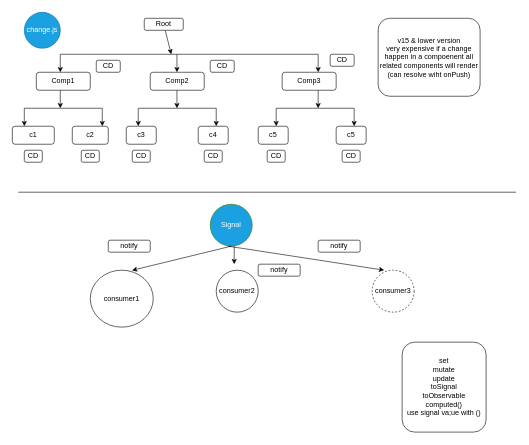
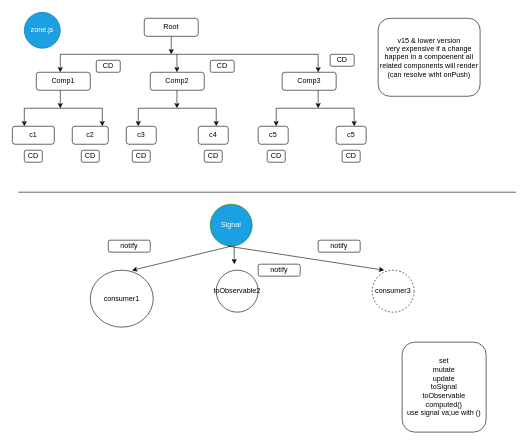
- <mxCell id="3" value="Root" style="rounded=1;whiteSpace=wrap;html=1;" vertex="1" parent="1"><mxGeometry x="240" y="30" width="65" height="20" as="geometry" /></mxCell>
+ <mxCell id="3" value="Root" style="rounded=1;whiteSpace=wrap;html=1;" vertex="1" parent="1"><mxGeometry x="240" y="30" width="90" height="30" as="geometry" /></mxCell>
- <mxCell id="29" value="change.js" style="ellipse;whiteSpace=wrap;html=1;aspect=fixed;fillColor=#1ba1e2;fontColor=#ffffff;strokeColor=#006EAF;" vertex="1" parent="1"><mxGeometry x="40" y="20" width="60" height="60" as="geometry" /></mxCell>
+ <mxCell id="29" value="zone.js" style="ellipse;whiteSpace=wrap;html=1;aspect=fixed;fillColor=#1ba1e2;fontColor=#ffffff;strokeColor=#006EAF;" vertex="1" parent="1"><mxGeometry x="40" y="20" width="60" height="60" as="geometry" /></mxCell>
- <mxCell id="43" value="consumer2" style="ellipse;whiteSpace=wrap;html=1;aspect=fixed;" vertex="1" parent="1"><mxGeometry x="360" y="450" width="70" height="70" as="geometry" /></mxCell>
+ <mxCell id="43" value="toObservable2" style="ellipse;whiteSpace=wrap;html=1;aspect=fixed;" vertex="1" parent="1"><mxGeometry x="360" y="450" width="70" height="70" as="geometry" /></mxCell>
